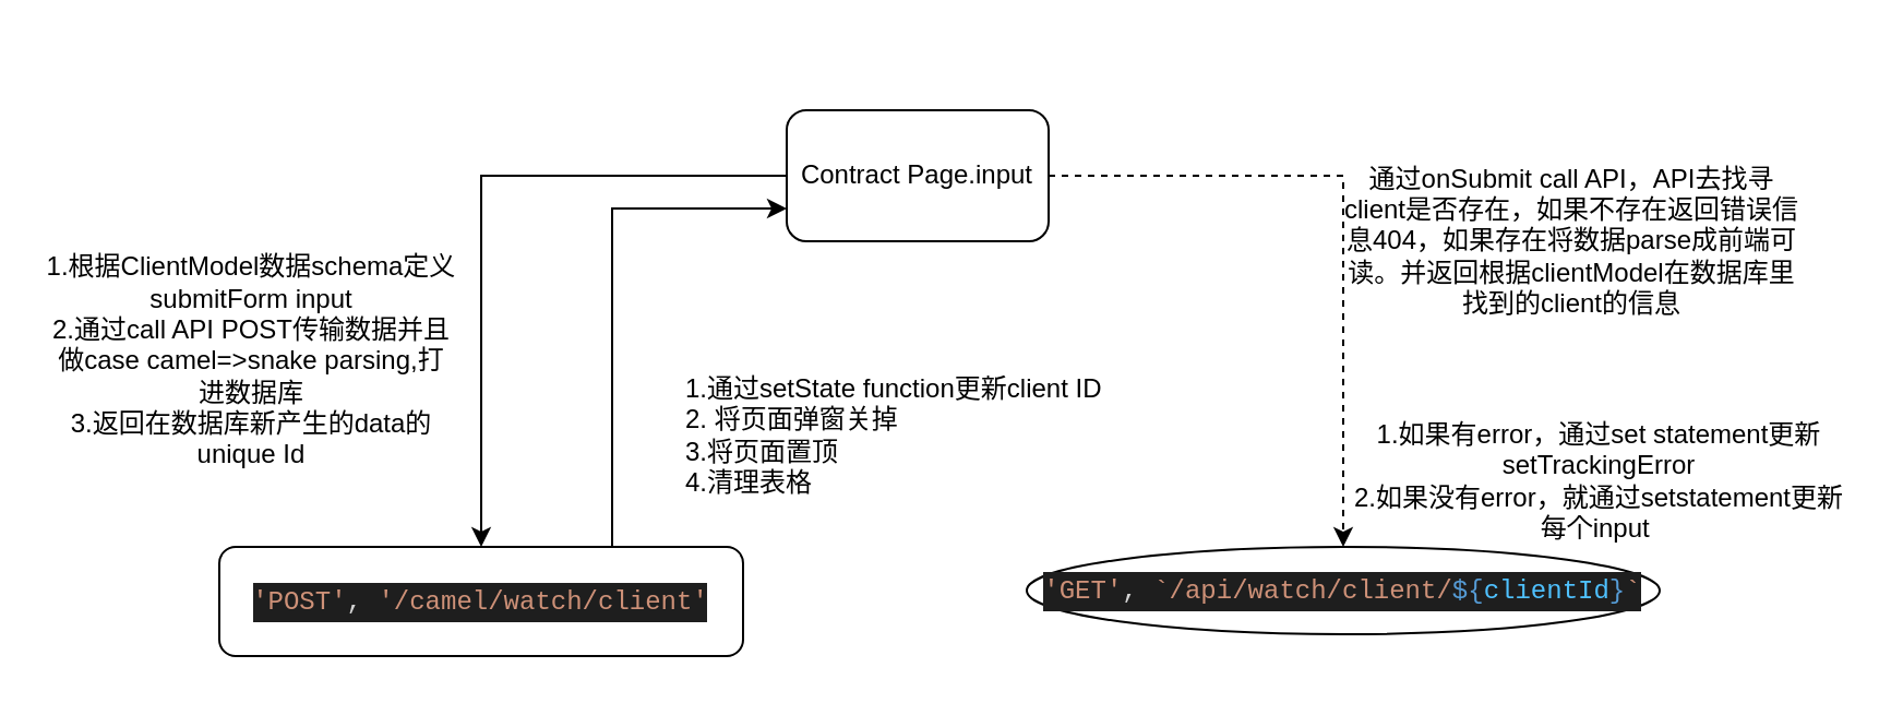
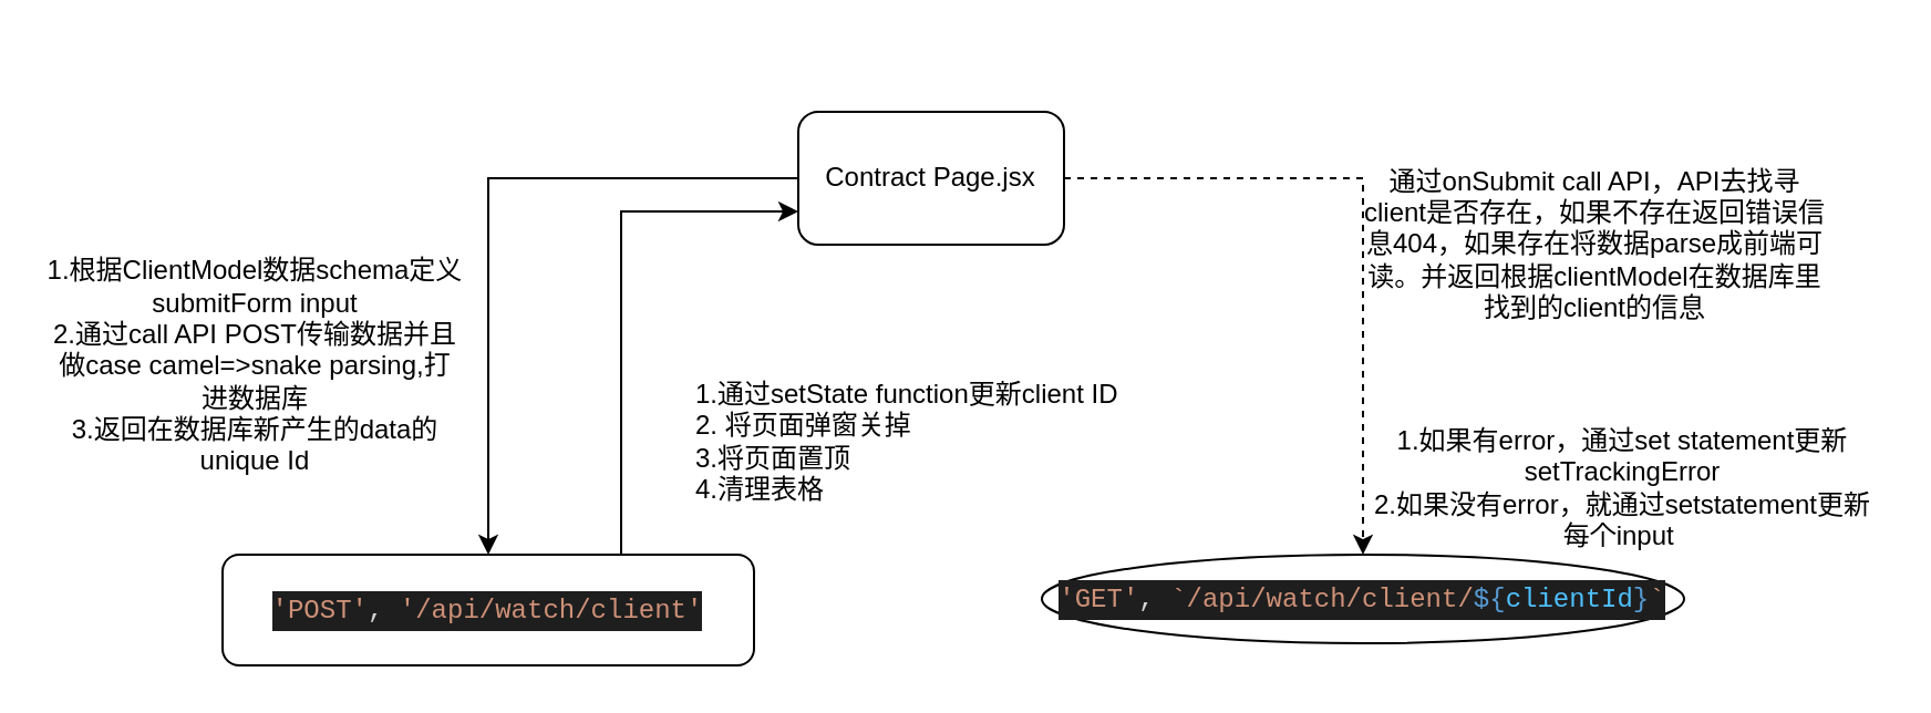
- <mxCell id="4" value="Contract Page.input" style="rounded=1;whiteSpace=wrap;html=1;" vertex="1" parent="1"><mxGeometry x="360" y="50" width="120" height="60" as="geometry" /></mxCell>
+ <mxCell id="4" value="Contract Page.jsx" style="rounded=1;whiteSpace=wrap;html=1;" vertex="1" parent="1"><mxGeometry x="360" y="50" width="120" height="60" as="geometry" /></mxCell>
- <mxCell id="6" value="&lt;div style=&quot;color: rgb(212 , 212 , 212) ; background-color: rgb(30 , 30 , 30) ; font-family: &amp;#34;menlo&amp;#34; , &amp;#34;monaco&amp;#34; , &amp;#34;courier new&amp;#34; , monospace ; line-height: 18px ; white-space: pre&quot;&gt;&lt;span style=&quot;color: #ce9178&quot;&gt;'POST'&lt;/span&gt;, &lt;span style=&quot;color: #ce9178&quot;&gt;'/camel/watch/client'&lt;/span&gt;&lt;/div&gt;" style="rounded=1;whiteSpace=wrap;html=1;" vertex="1" parent="1"><mxGeometry x="100" y="250" width="240" height="50" as="geometry" /></mxCell>
+ <mxCell id="6" value="&lt;div style=&quot;color: rgb(212 , 212 , 212) ; background-color: rgb(30 , 30 , 30) ; font-family: &amp;#34;menlo&amp;#34; , &amp;#34;monaco&amp;#34; , &amp;#34;courier new&amp;#34; , monospace ; line-height: 18px ; white-space: pre&quot;&gt;&lt;span style=&quot;color: #ce9178&quot;&gt;'POST'&lt;/span&gt;, &lt;span style=&quot;color: #ce9178&quot;&gt;'/api/watch/client'&lt;/span&gt;&lt;/div&gt;" style="rounded=1;whiteSpace=wrap;html=1;" vertex="1" parent="1"><mxGeometry x="100" y="250" width="240" height="50" as="geometry" /></mxCell>
